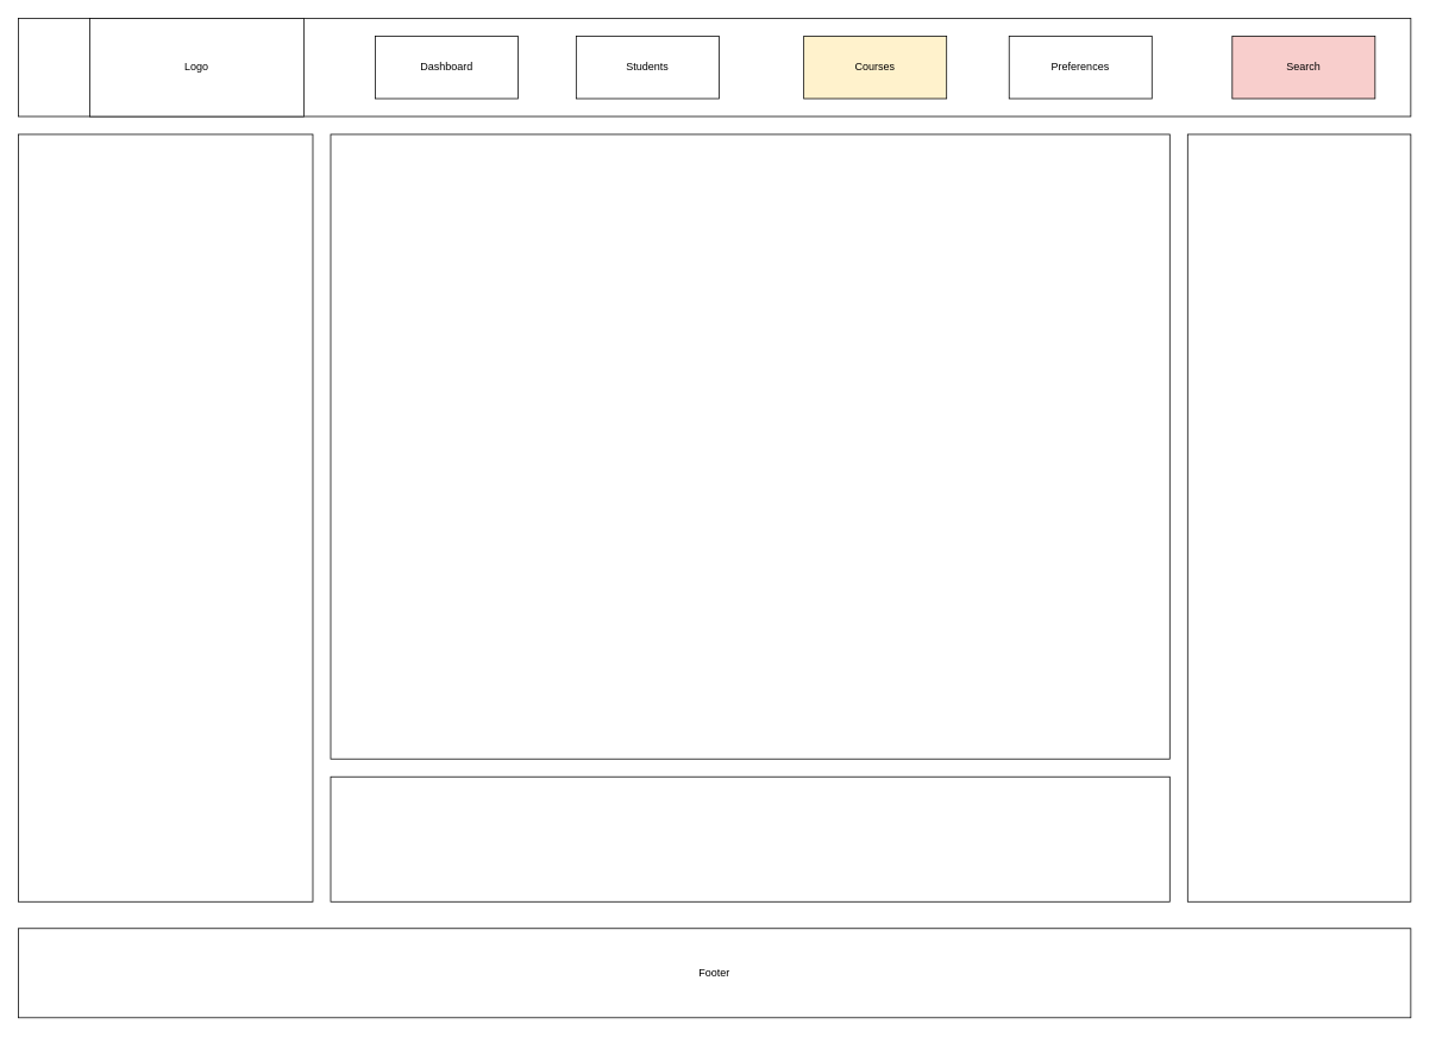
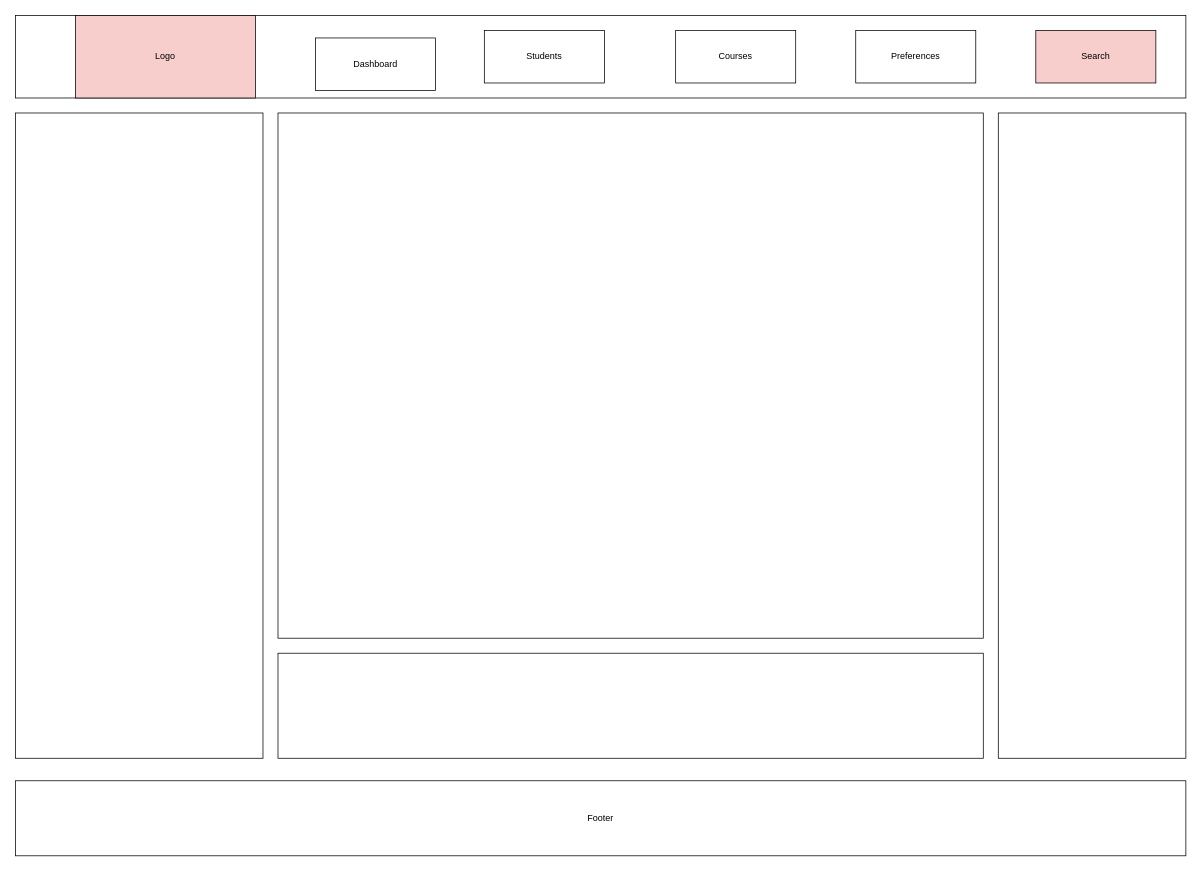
- <mxCell id="3" value="Logo" style="rounded=0;whiteSpace=wrap;html=1;" vertex="1" parent="1"><mxGeometry x="100" y="20" width="240" height="110" as="geometry" /></mxCell>
+ <mxCell id="3" value="Logo" style="rounded=0;whiteSpace=wrap;html=1;fillColor=#f8cecc;" vertex="1" parent="1"><mxGeometry x="100" y="20" width="240" height="110" as="geometry" /></mxCell>
- <mxCell id="9" value="Dashboard" style="rounded=0;whiteSpace=wrap;html=1;" vertex="1" parent="1"><mxGeometry x="420" y="40" width="160" height="70" as="geometry" /></mxCell>
+ <mxCell id="9" value="Dashboard" style="rounded=0;whiteSpace=wrap;html=1;" vertex="1" parent="1"><mxGeometry x="420" y="50" width="160" height="70" as="geometry" /></mxCell>
- <mxCell id="7" value="Courses" style="rounded=0;whiteSpace=wrap;html=1;fillColor=#fff2cc;" vertex="1" parent="1"><mxGeometry x="900" y="40" width="160" height="70" as="geometry" /></mxCell>
+ <mxCell id="7" value="Courses" style="rounded=0;whiteSpace=wrap;html=1;" vertex="1" parent="1"><mxGeometry x="900" y="40" width="160" height="70" as="geometry" /></mxCell>
- <mxCell id="6" value="Preferences" style="rounded=0;whiteSpace=wrap;html=1;" vertex="1" parent="1"><mxGeometry x="1130" y="40" width="160" height="70" as="geometry" /></mxCell>
+ <mxCell id="6" value="Preferences" style="rounded=0;whiteSpace=wrap;html=1;" vertex="1" parent="1"><mxGeometry x="1140" y="40" width="160" height="70" as="geometry" /></mxCell>
